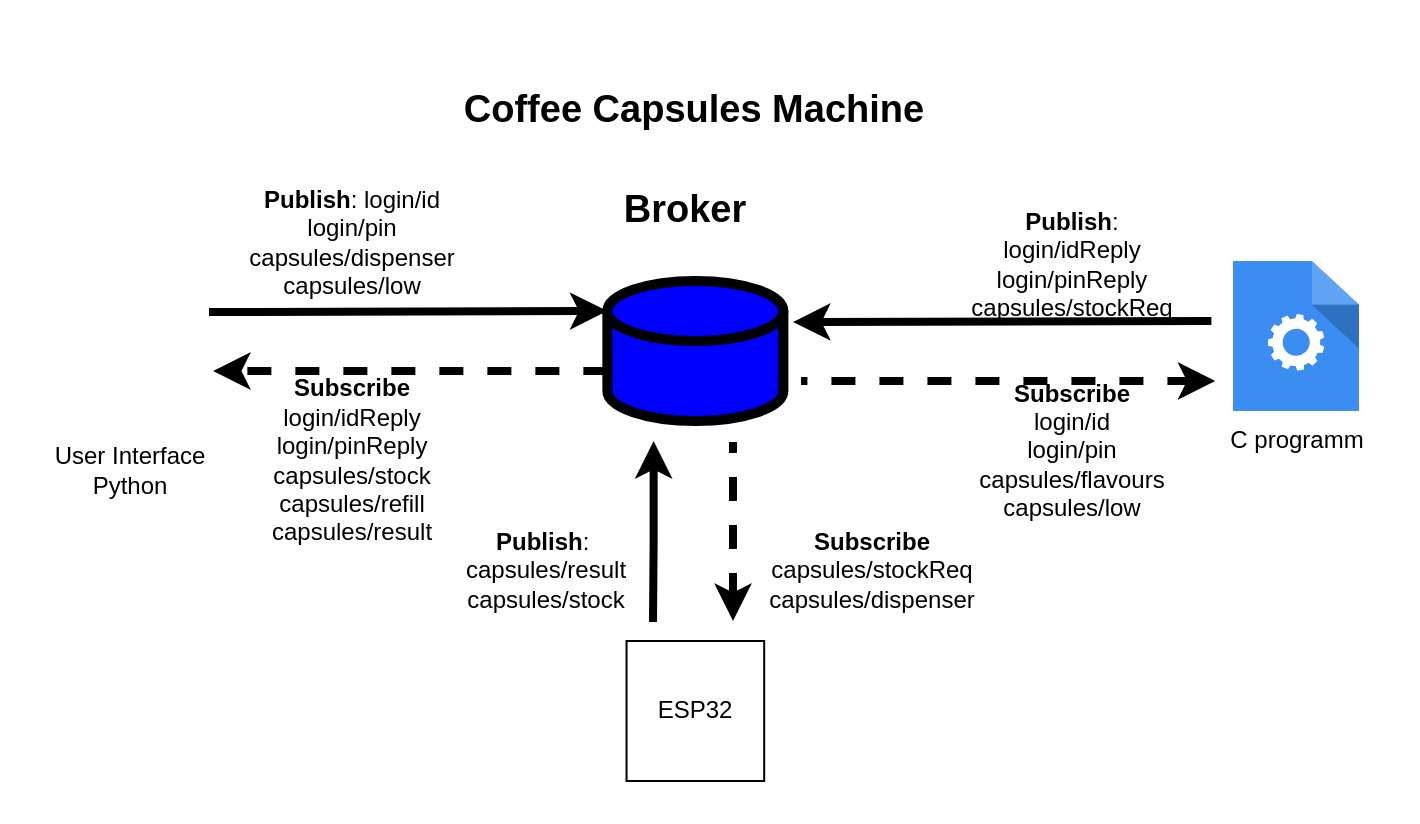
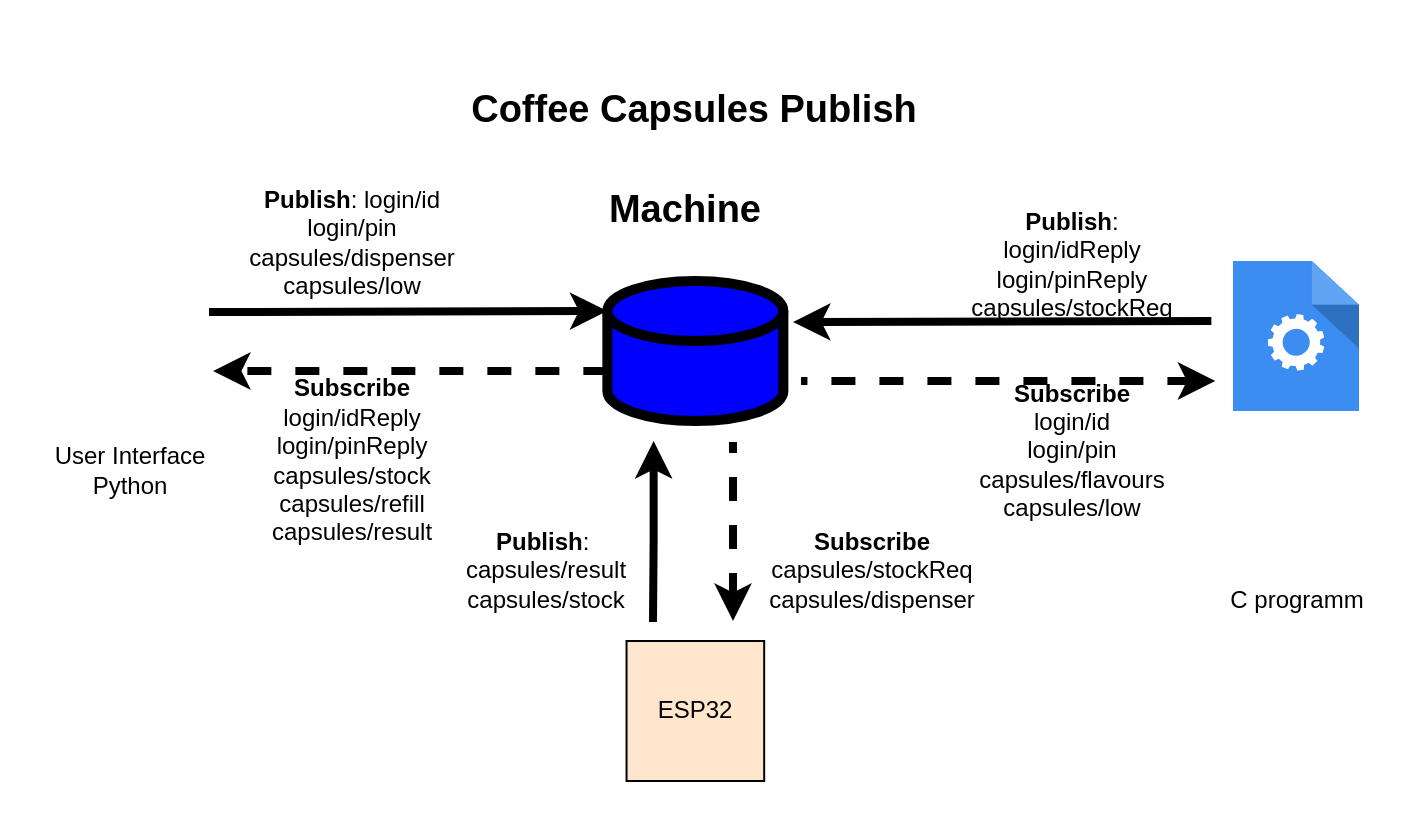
- <mxCell id="4" value="Coffee Capsules Machine" style="text;html=1;strokeColor=none;fillColor=none;align=center;verticalAlign=middle;whiteSpace=wrap;rounded=0;fontSize=19;fontStyle=1" parent="1" vertex="1"><mxGeometry x="212.18" width="270" height="70" as="geometry" y="20" /></mxCell>
+ <mxCell id="4" value="Coffee Capsules Publish" style="text;html=1;strokeColor=none;fillColor=none;align=center;verticalAlign=middle;whiteSpace=wrap;rounded=0;fontSize=19;fontStyle=1" parent="1" vertex="1"><mxGeometry x="212.18" width="270" height="70" as="geometry" y="20" /></mxCell>
- <mxCell id="3" value="&lt;b&gt;&lt;font style=&quot;font-size: 19px&quot;&gt;Broker&lt;/font&gt;&lt;/b&gt;" style="text;html=1;strokeColor=none;fillColor=none;align=center;verticalAlign=middle;whiteSpace=wrap;rounded=0;fontSize=16;" parent="1" vertex="1"><mxGeometry x="278" y="80" width="128.82" height="50" as="geometry" /></mxCell>
+ <mxCell id="3" value="&lt;b&gt;&lt;font style=&quot;font-size: 19px&quot;&gt;Machine&lt;/font&gt;&lt;/b&gt;" style="text;html=1;strokeColor=none;fillColor=none;align=center;verticalAlign=middle;whiteSpace=wrap;rounded=0;fontSize=16;" parent="1" vertex="1"><mxGeometry x="278" y="80" width="128.82" height="50" as="geometry" /></mxCell>
- <mxCell id="15" value="C programm" style="text;html=1;align=center;verticalAlign=middle;resizable=0;points=[];autosize=1;strokeColor=none;fillColor=none;" parent="1" vertex="1"><mxGeometry x="607.5" y="210" width="80" height="20" as="geometry" /></mxCell>
+ <mxCell id="15" value="C programm" style="text;html=1;align=center;verticalAlign=middle;resizable=0;points=[];autosize=1;strokeColor=none;fillColor=none;" parent="1" vertex="1"><mxGeometry x="607.5" y="290" width="80" height="20" as="geometry" /></mxCell>
- <mxCell id="20" value="ESP32" style="rounded=0;whiteSpace=wrap;html=1;" parent="1" vertex="1"><mxGeometry x="312.77" y="320" width="68.82" height="70" as="geometry" /></mxCell>
+ <mxCell id="20" value="ESP32" style="rounded=0;whiteSpace=wrap;html=1;fillColor=#ffe6cc;" parent="1" vertex="1"><mxGeometry x="312.77" y="320" width="68.82" height="70" as="geometry" /></mxCell>
